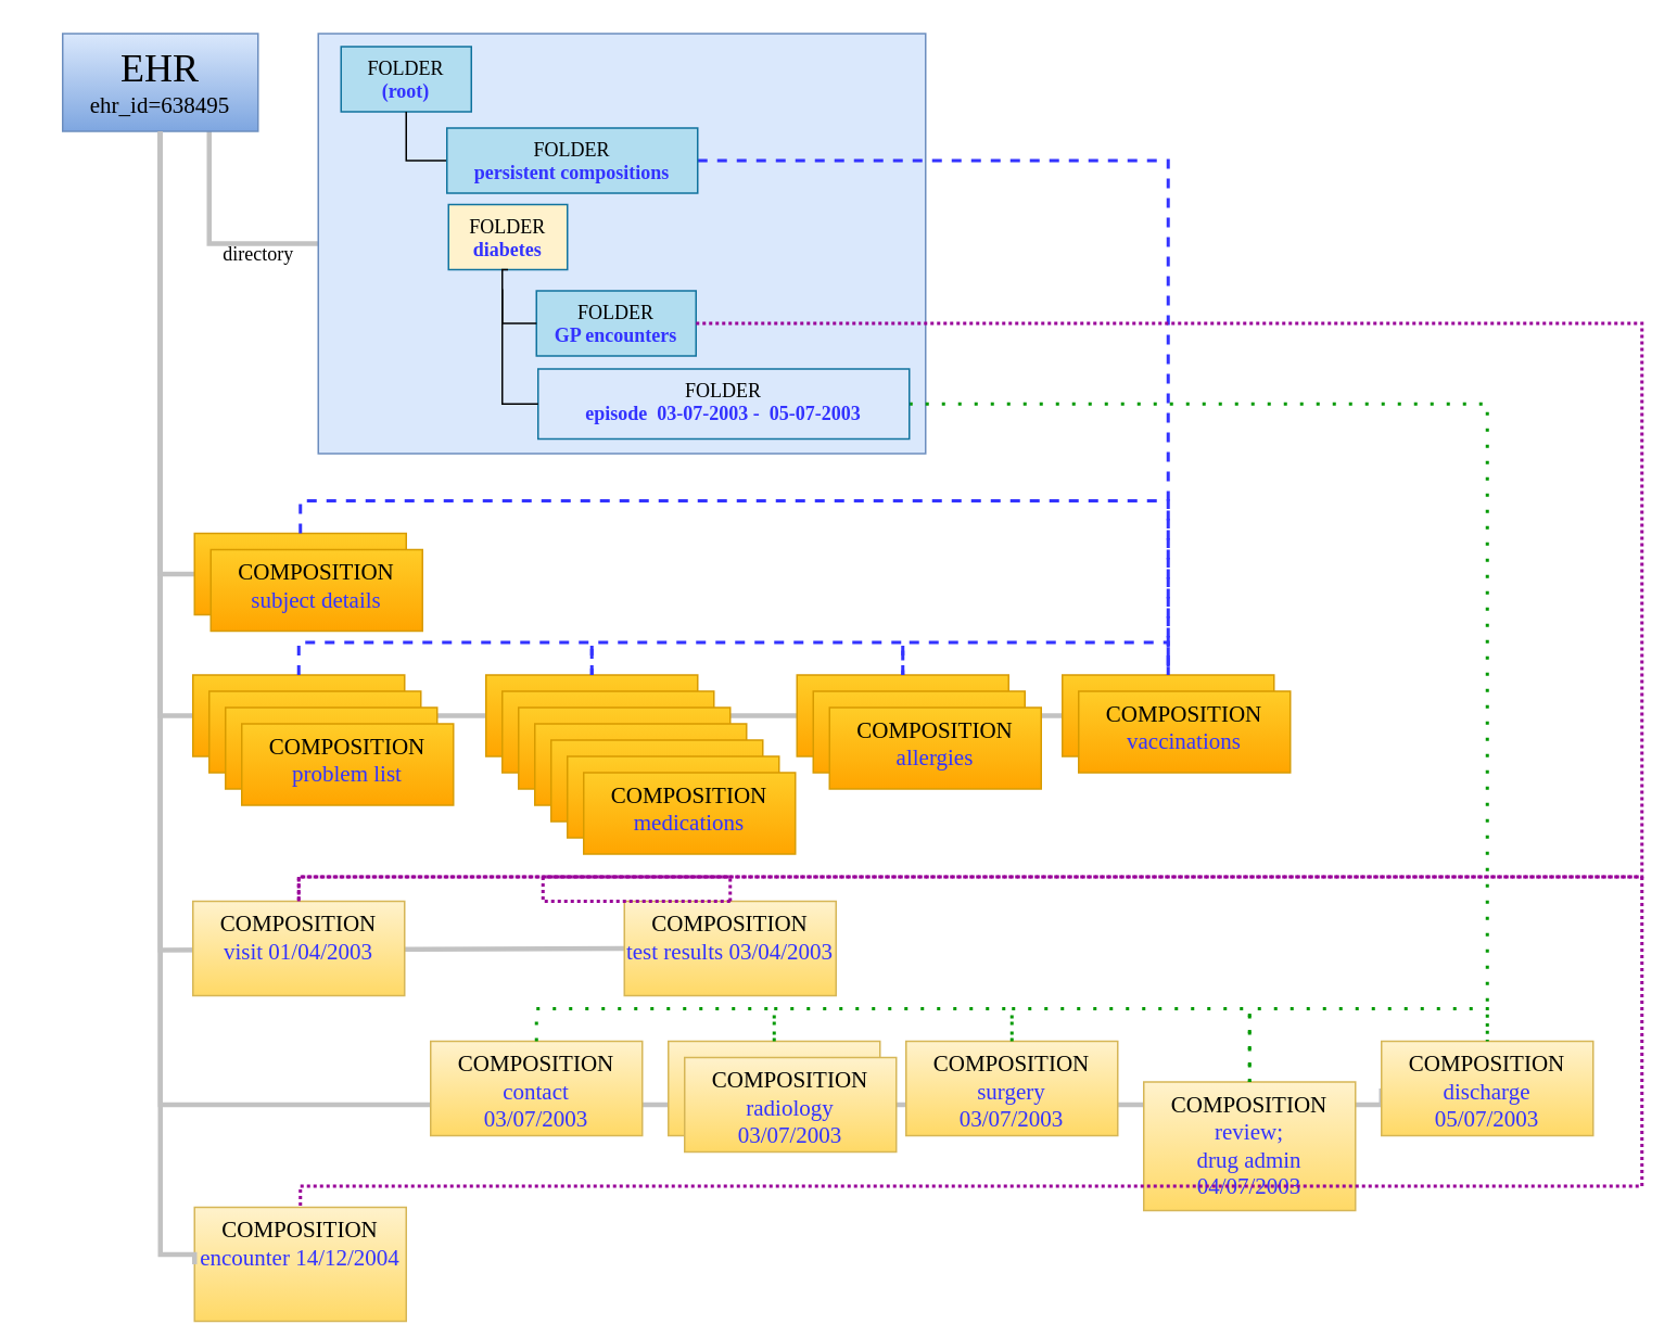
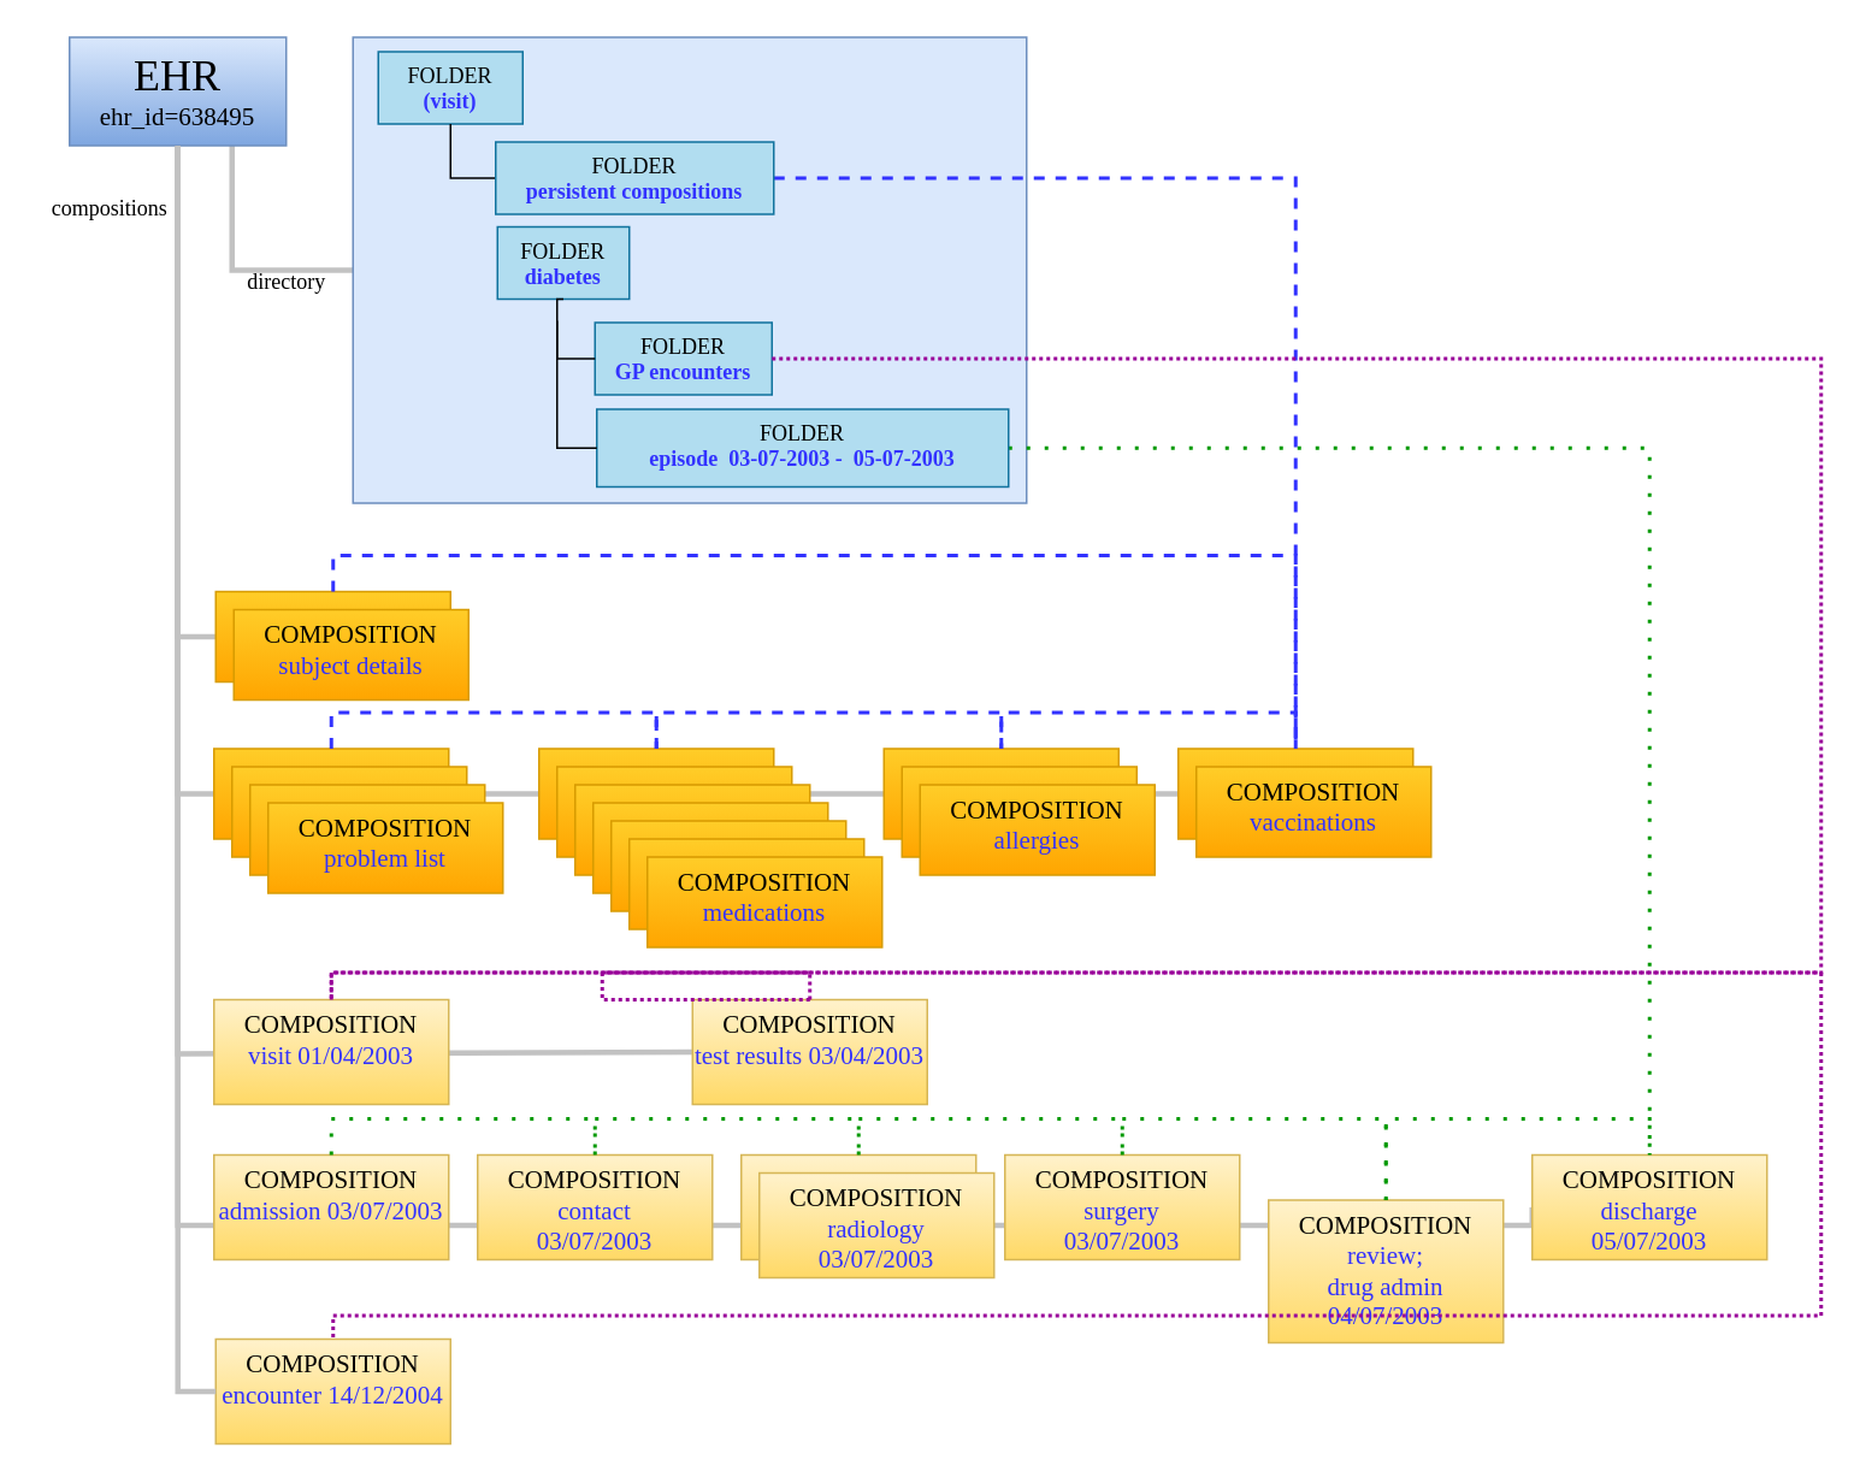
- <mxCell id="41" value="&lt;font style=&quot;font-size: 12px&quot;&gt;FOLDER&lt;br&gt;&lt;font color=&quot;#3333ff&quot;&gt;&lt;b&gt;(root)&lt;/b&gt;&lt;/font&gt;&lt;br&gt;&lt;/font&gt;" style="rounded=0;whiteSpace=wrap;html=1;fontSize=12;fillColor=#b1ddf0;strokeColor=#10739e;verticalAlign=top;fontFamily=Tahoma;" parent="1" vertex="1"><mxGeometry x="209" y="28" width="80" height="40" as="geometry" /></mxCell>
+ <mxCell id="41" value="&lt;font style=&quot;font-size: 12px&quot;&gt;FOLDER&lt;br&gt;&lt;font color=&quot;#3333ff&quot;&gt;&lt;b&gt;(visit)&lt;/b&gt;&lt;/font&gt;&lt;br&gt;&lt;/font&gt;" style="rounded=0;whiteSpace=wrap;html=1;fontSize=12;fillColor=#b1ddf0;strokeColor=#10739e;verticalAlign=top;fontFamily=Tahoma;" parent="1" vertex="1"><mxGeometry x="209" y="28" width="80" height="40" as="geometry" /></mxCell>
+ <mxCell id="64" value="compositions" style="text;html=1;align=center;verticalAlign=middle;resizable=0;points=[];autosize=1;fontFamily=Tahoma;" parent="1" vertex="1"><mxGeometry x="20" y="105" width="80" height="20" as="geometry" /></mxCell>
- <mxCell id="48" value="&lt;font style=&quot;font-size: 12px&quot;&gt;FOLDER&lt;br&gt;&lt;font color=&quot;#3333ff&quot;&gt;&lt;b&gt;diabetes&lt;/b&gt;&lt;/font&gt;&lt;br&gt;&lt;/font&gt;" style="rounded=0;whiteSpace=wrap;html=1;fontSize=12;fillColor=#fff2cc;strokeColor=#10739e;verticalAlign=top;fontFamily=Tahoma;" parent="1" vertex="1"><mxGeometry x="275" y="125" width="73" height="40" as="geometry" /></mxCell>
+ <mxCell id="48" value="&lt;font style=&quot;font-size: 12px&quot;&gt;FOLDER&lt;br&gt;&lt;font color=&quot;#3333ff&quot;&gt;&lt;b&gt;diabetes&lt;/b&gt;&lt;/font&gt;&lt;br&gt;&lt;/font&gt;" style="rounded=0;whiteSpace=wrap;html=1;fontSize=12;fillColor=#b1ddf0;strokeColor=#10739e;verticalAlign=top;fontFamily=Tahoma;" parent="1" vertex="1"><mxGeometry x="275" y="125" width="73" height="40" as="geometry" /></mxCell>
- <mxCell id="47" value="&lt;font style=&quot;font-size: 12px&quot;&gt;FOLDER&lt;br&gt;&lt;font color=&quot;#3333ff&quot;&gt;&lt;b&gt;episode&amp;nbsp; 03-07-2003 -&amp;nbsp; 05-07-2003&lt;/b&gt;&lt;/font&gt;&lt;br&gt;&lt;/font&gt;" style="rounded=0;whiteSpace=wrap;html=1;fontSize=12;fillColor=#dae8fc;strokeColor=#10739e;verticalAlign=top;fontFamily=Tahoma;" parent="1" vertex="1"><mxGeometry x="330" y="226" width="228" height="43" as="geometry" /></mxCell>
+ <mxCell id="47" value="&lt;font style=&quot;font-size: 12px&quot;&gt;FOLDER&lt;br&gt;&lt;font color=&quot;#3333ff&quot;&gt;&lt;b&gt;episode&amp;nbsp; 03-07-2003 -&amp;nbsp; 05-07-2003&lt;/b&gt;&lt;/font&gt;&lt;br&gt;&lt;/font&gt;" style="rounded=0;whiteSpace=wrap;html=1;fontSize=12;fillColor=#b1ddf0;strokeColor=#10739e;verticalAlign=top;fontFamily=Tahoma;" parent="1" vertex="1"><mxGeometry x="330" y="226" width="228" height="43" as="geometry" /></mxCell>
+ <mxCell id="62" style="edgeStyle=orthogonalEdgeStyle;rounded=0;orthogonalLoop=1;jettySize=auto;html=1;exitX=0.5;exitY=0;exitDx=0;exitDy=0;dashed=1;dashPattern=1 4;endArrow=none;endFill=0;strokeColor=#009900;strokeWidth=2;fontSize=12;entryX=0.5;entryY=0;entryDx=0;entryDy=0;" parent="1" source="31" target="32" edge="1"><mxGeometry relative="1" as="geometry"><mxPoint x="339.529" y="653.588" as="sourcePoint" /><mxPoint x="485.412" y="653.588" as="targetPoint" /></mxGeometry></mxCell>
+ <mxCell id="31" value="COMPOSITION&lt;br&gt;&lt;font color=&quot;#3333ff&quot;&gt;admission 03/07/2003&lt;/font&gt;" style="rounded=0;whiteSpace=wrap;html=1;fontSize=14;fillColor=#fff2cc;strokeColor=#d6b656;verticalAlign=top;gradientColor=#ffd966;fontFamily=Tahoma;" parent="1" vertex="1"><mxGeometry x="118" y="639" width="130" height="58" as="geometry" /></mxCell>
- <mxCell id="37" value="COMPOSITION&lt;br&gt;&lt;font color=&quot;#3333ff&quot;&gt;encounter 14/12/2004&lt;/font&gt;" style="rounded=0;whiteSpace=wrap;html=1;fontSize=14;fillColor=#fff2cc;strokeColor=#d6b656;verticalAlign=top;gradientColor=#ffd966;fontFamily=Tahoma;" parent="1" vertex="1"><mxGeometry x="119" y="741" width="130" height="70" as="geometry" /></mxCell>
+ <mxCell id="37" value="COMPOSITION&lt;br&gt;&lt;font color=&quot;#3333ff&quot;&gt;encounter 14/12/2004&lt;/font&gt;" style="rounded=0;whiteSpace=wrap;html=1;fontSize=14;fillColor=#fff2cc;strokeColor=#d6b656;verticalAlign=top;gradientColor=#ffd966;fontFamily=Tahoma;" parent="1" vertex="1"><mxGeometry x="119" y="741" width="130" height="58" as="geometry" /></mxCell>
